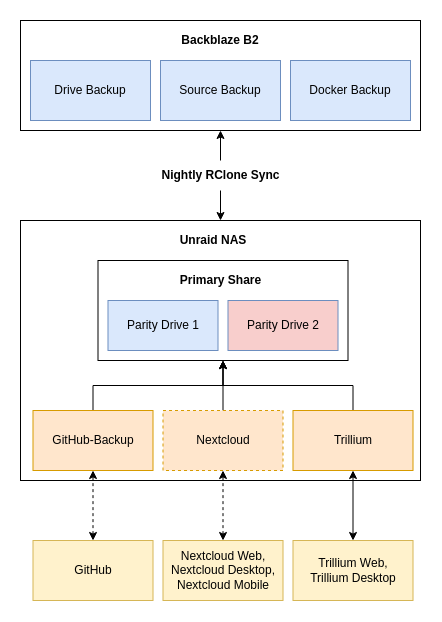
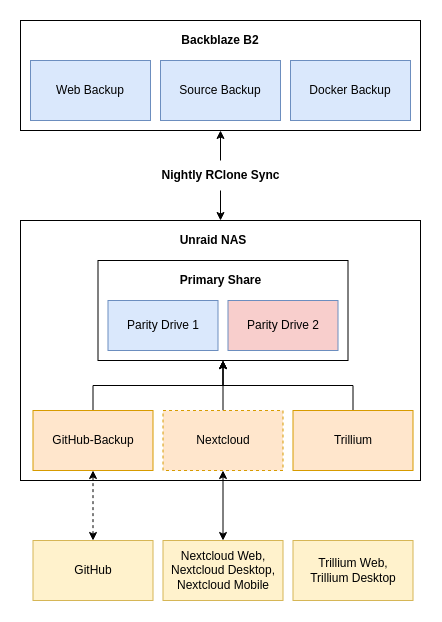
- <mxCell id="6" value="Drive Backup" style="rounded=0;whiteSpace=wrap;html=1;fillColor=#dae8fc;strokeColor=#6c8ebf;" parent="3" vertex="1"><mxGeometry x="10" y="40" width="120" height="60" as="geometry" /></mxCell>
+ <mxCell id="6" value="Web Backup" style="rounded=0;whiteSpace=wrap;html=1;fillColor=#dae8fc;strokeColor=#6c8ebf;" parent="3" vertex="1"><mxGeometry x="10" y="40" width="120" height="60" as="geometry" /></mxCell>
- <mxCell id="18" style="edgeStyle=orthogonalEdgeStyle;rounded=0;orthogonalLoop=1;jettySize=auto;html=1;exitX=0.5;exitY=1;exitDx=0;exitDy=0;entryX=0.5;entryY=0;entryDx=0;entryDy=0;startArrow=classic;startFill=1;" parent="1" source="19" target="29" edge="1"><mxGeometry relative="1" as="geometry" /></mxCell>
- <mxCell id="27" style="edgeStyle=orthogonalEdgeStyle;rounded=0;orthogonalLoop=1;jettySize=auto;html=1;exitX=0.5;exitY=0;exitDx=0;exitDy=0;entryX=0.5;entryY=1;entryDx=0;entryDy=0;startArrow=classic;startFill=1;dashed=1;" parent="1" source="28" target="16" edge="1"><mxGeometry relative="1" as="geometry" /></mxCell>
+ <mxCell id="27" style="edgeStyle=orthogonalEdgeStyle;rounded=0;orthogonalLoop=1;jettySize=auto;html=1;exitX=0.5;exitY=0;exitDx=0;exitDy=0;entryX=0.5;entryY=1;entryDx=0;entryDy=0;startArrow=classic;startFill=1;" parent="1" source="28" target="16" edge="1"><mxGeometry relative="1" as="geometry" /></mxCell>
